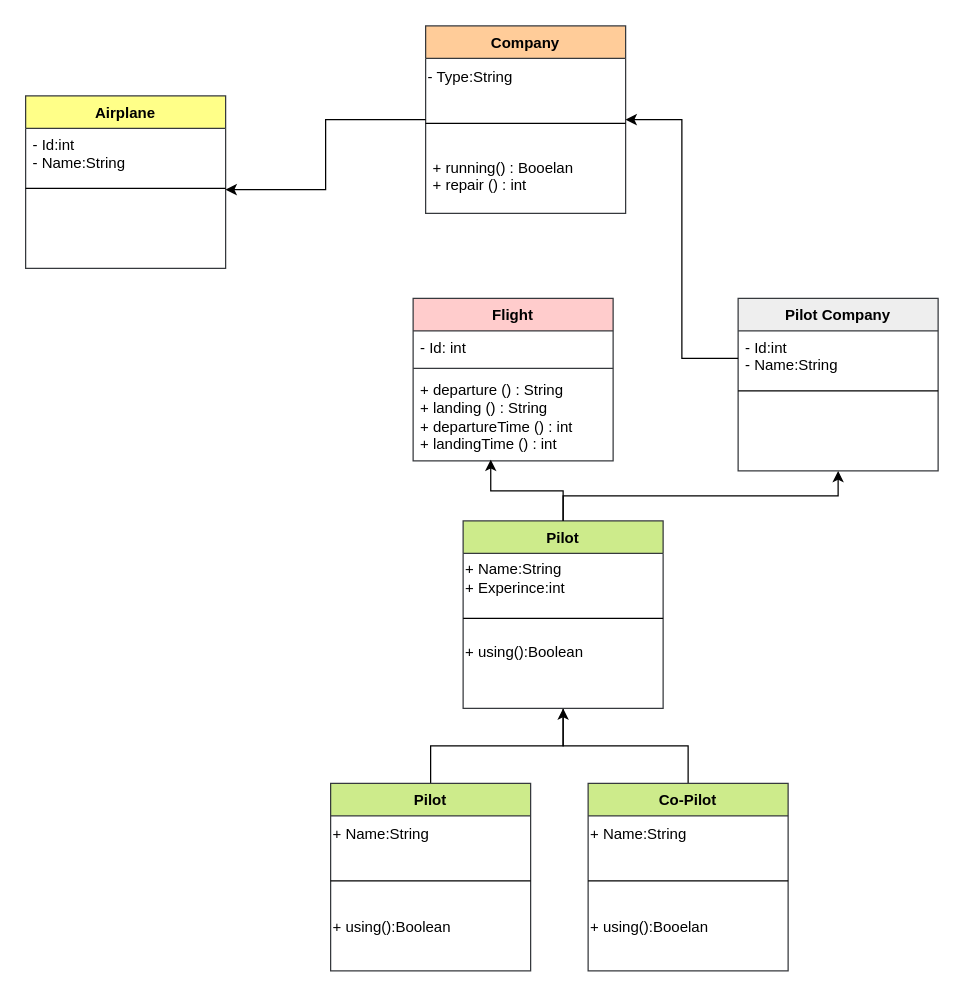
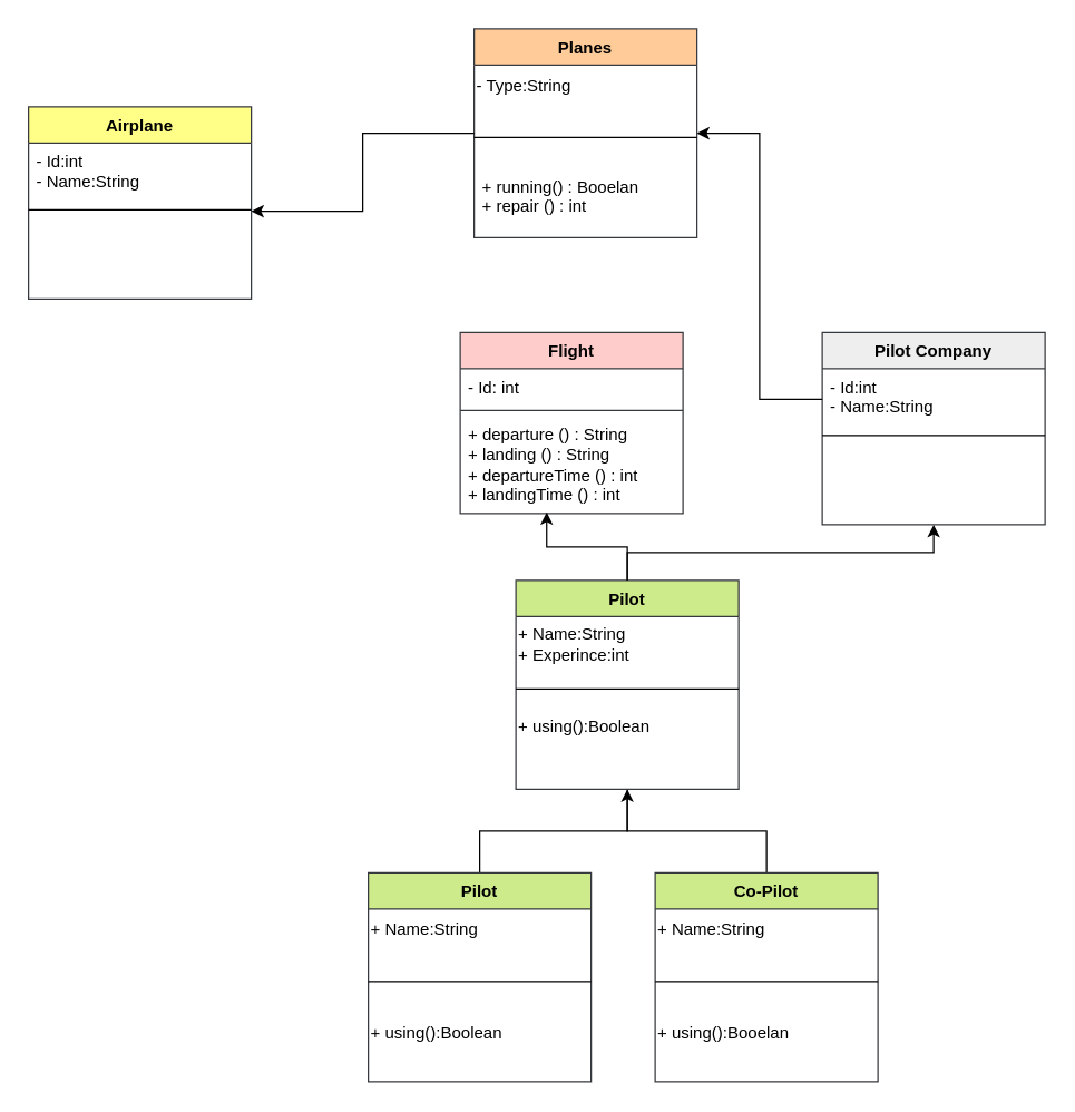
- <mxCell id="5" value="Company" style="swimlane;fontStyle=1;align=center;verticalAlign=top;childLayout=stackLayout;horizontal=1;startSize=26;horizontalStack=0;resizeParent=1;resizeLast=0;collapsible=1;marginBottom=0;rounded=0;shadow=0;strokeWidth=1;fillColor=#ffcc99;strokeColor=#36393d;" vertex="1" parent="1"><mxGeometry x="340" y="20" width="160" height="150" as="geometry"><mxRectangle x="230" y="140" width="160" height="26" as="alternateBounds" /></mxGeometry></mxCell>
+ <mxCell id="5" value="Planes" style="swimlane;fontStyle=1;align=center;verticalAlign=top;childLayout=stackLayout;horizontal=1;startSize=26;horizontalStack=0;resizeParent=1;resizeLast=0;collapsible=1;marginBottom=0;rounded=0;shadow=0;strokeWidth=1;fillColor=#ffcc99;strokeColor=#36393d;" vertex="1" parent="1"><mxGeometry x="340" y="20" width="160" height="150" as="geometry"><mxRectangle x="230" y="140" width="160" height="26" as="alternateBounds" /></mxGeometry></mxCell>
